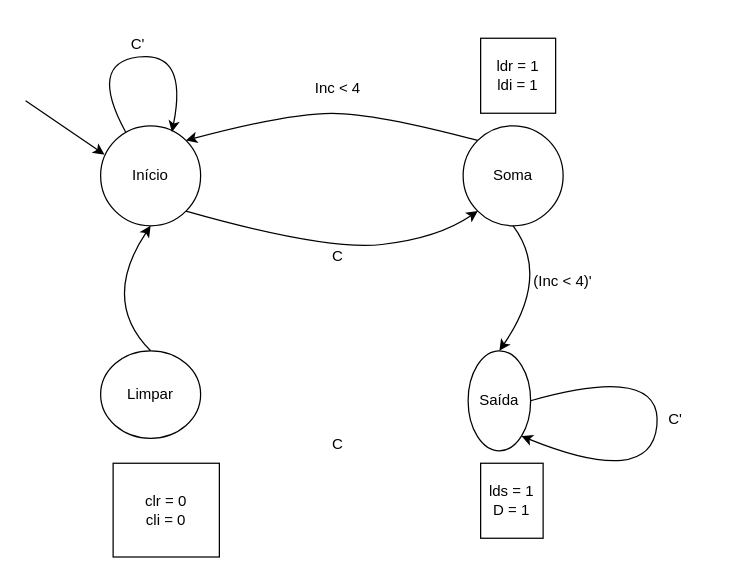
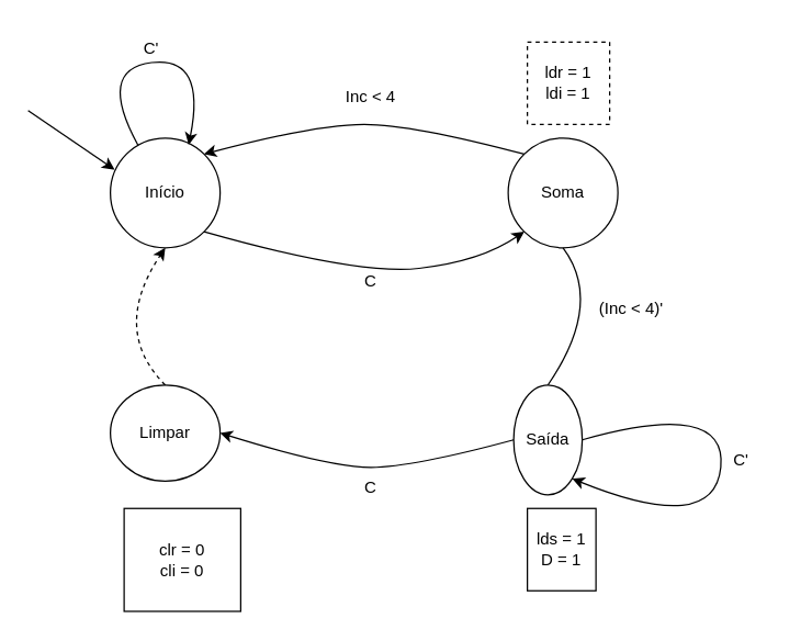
- <mxCell id="20" value="&lt;div&gt;ldr = 1&lt;/div&gt;&lt;div&gt;ldi = 1&lt;br&gt;&lt;/div&gt;" style="rounded=0;whiteSpace=wrap;html=1;" vertex="1" parent="1"><mxGeometry x="384" y="30" width="60" height="60" as="geometry" /></mxCell>
+ <mxCell id="20" value="&lt;div&gt;ldr = 1&lt;/div&gt;&lt;div&gt;ldi = 1&lt;br&gt;&lt;/div&gt;" style="rounded=0;whiteSpace=wrap;html=1;dashed=1;" vertex="1" parent="1"><mxGeometry x="384" y="30" width="60" height="60" as="geometry" /></mxCell>
- <mxCell id="13" value="(Inc &amp;lt; 4)'" style="text;html=1;align=center;verticalAlign=middle;whiteSpace=wrap;rounded=0;" vertex="1" parent="1"><mxGeometry x="420" y="210" width="60" height="30" as="geometry" /></mxCell>
+ <mxCell id="13" value="(Inc &amp;lt; 4)'" style="text;html=1;align=center;verticalAlign=middle;whiteSpace=wrap;rounded=0;" vertex="1" parent="1"><mxGeometry x="430" y="210" width="60" height="30" as="geometry" /></mxCell>
- <mxCell id="15" value="" style="curved=1;endArrow=classic;html=1;rounded=0;exitX=0.5;exitY=0;exitDx=0;exitDy=0;entryX=0.5;entryY=1;entryDx=0;entryDy=0;" edge="1" parent="1" source="14" target="2"><mxGeometry width="50" height="50" relative="1" as="geometry"><mxPoint x="350" y="240" as="sourcePoint" /><mxPoint x="400" y="190" as="targetPoint" /><Array as="points"><mxPoint x="80" y="240" /></Array></mxGeometry></mxCell>
+ <mxCell id="15" value="" style="curved=1;endArrow=classic;html=1;rounded=0;exitX=0.5;exitY=0;exitDx=0;exitDy=0;entryX=0.5;entryY=1;entryDx=0;entryDy=0;dashed=1;" edge="1" parent="1" source="14" target="2"><mxGeometry width="50" height="50" relative="1" as="geometry"><mxPoint x="350" y="240" as="sourcePoint" /><mxPoint x="400" y="190" as="targetPoint" /><Array as="points"><mxPoint x="80" y="240" /></Array></mxGeometry></mxCell>
- <mxCell id="12" value="" style="curved=1;endArrow=classic;html=1;rounded=0;exitX=0.5;exitY=1;exitDx=0;exitDy=0;entryX=0.5;entryY=0;entryDx=0;entryDy=0;" edge="1" parent="1" source="4" target="11"><mxGeometry width="50" height="50" relative="1" as="geometry"><mxPoint x="350" y="240" as="sourcePoint" /><mxPoint x="400" y="190" as="targetPoint" /><Array as="points"><mxPoint x="440" y="220" /></Array></mxGeometry></mxCell>
+ <mxCell id="12" value="" style="curved=1;endArrow=none;html=1;rounded=0;exitX=0.5;exitY=1;exitDx=0;exitDy=0;entryX=0.5;entryY=0;entryDx=0;entryDy=0;" edge="1" parent="1" source="4" target="11"><mxGeometry width="50" height="50" relative="1" as="geometry"><mxPoint x="350" y="240" as="sourcePoint" /><mxPoint x="400" y="190" as="targetPoint" /><Array as="points"><mxPoint x="440" y="220" /></Array></mxGeometry></mxCell>
+ <mxCell id="16" value="" style="curved=1;endArrow=classic;html=1;rounded=0;exitX=0;exitY=0.5;exitDx=0;exitDy=0;entryX=1;entryY=0.5;entryDx=0;entryDy=0;" edge="1" parent="1" source="11" target="14"><mxGeometry width="50" height="50" relative="1" as="geometry"><mxPoint x="350" y="240" as="sourcePoint" /><mxPoint x="400" y="190" as="targetPoint" /><Array as="points"><mxPoint x="300" y="340" /><mxPoint x="240" y="340" /></Array></mxGeometry></mxCell>
